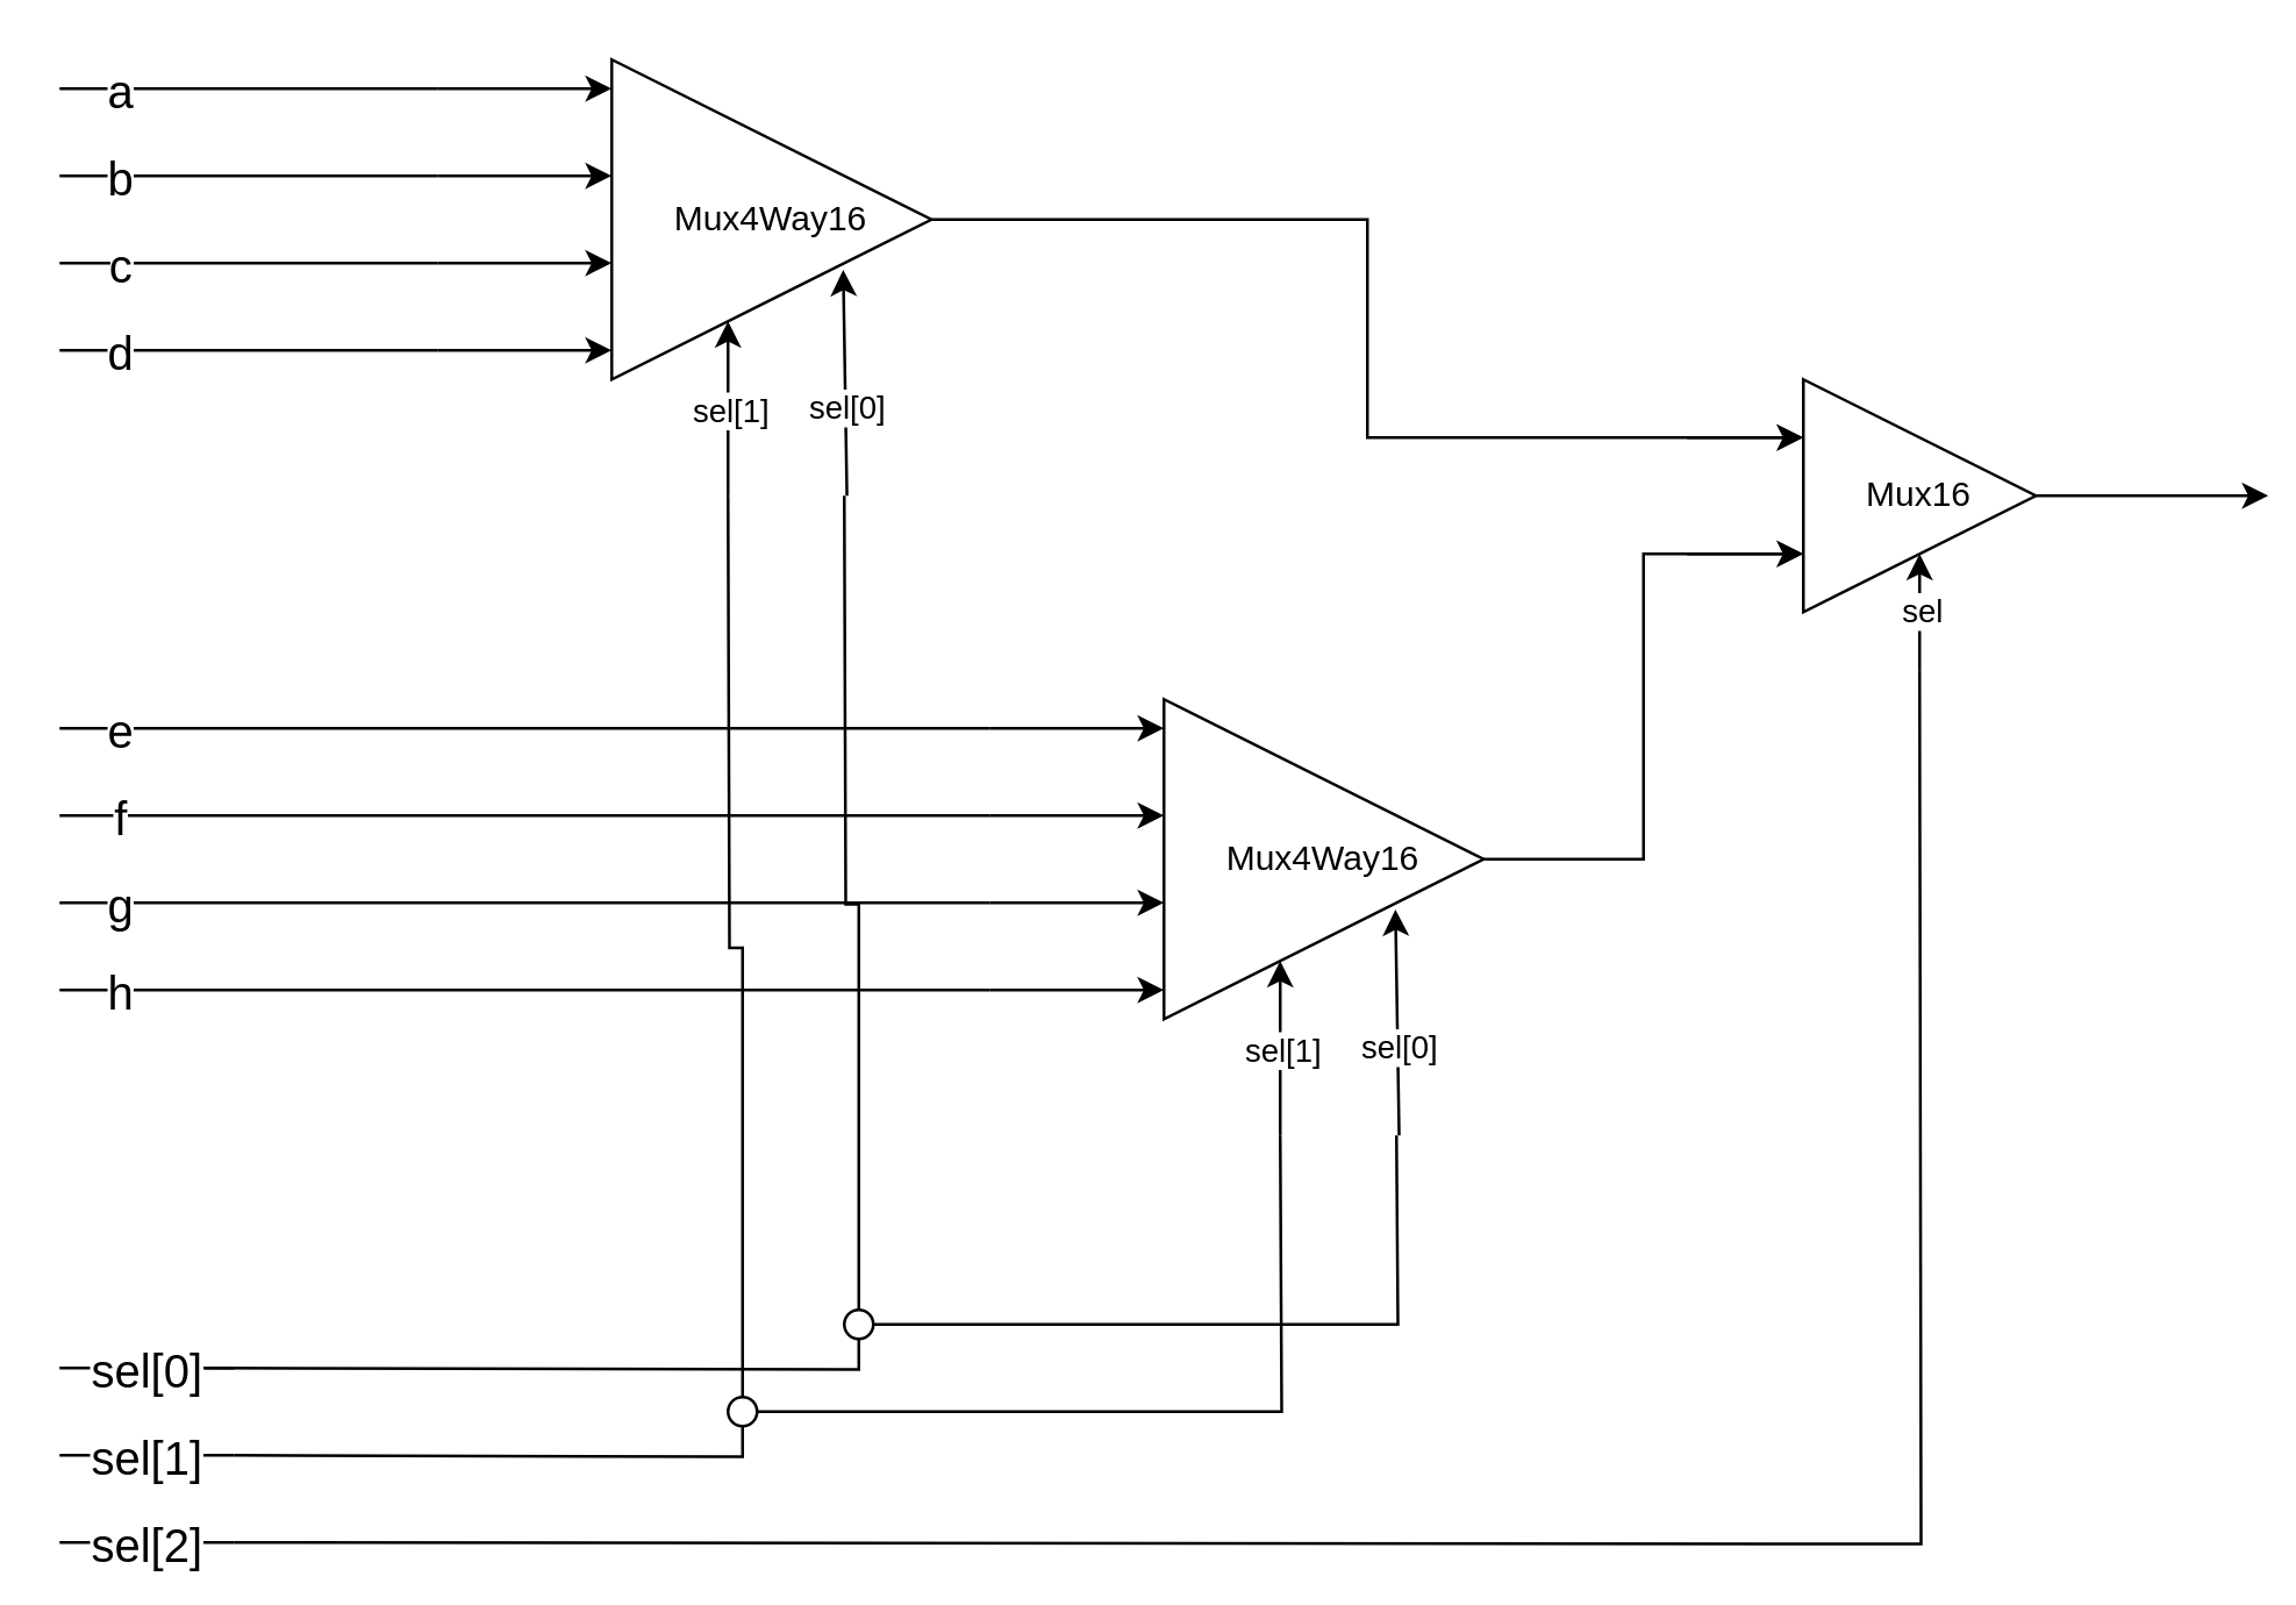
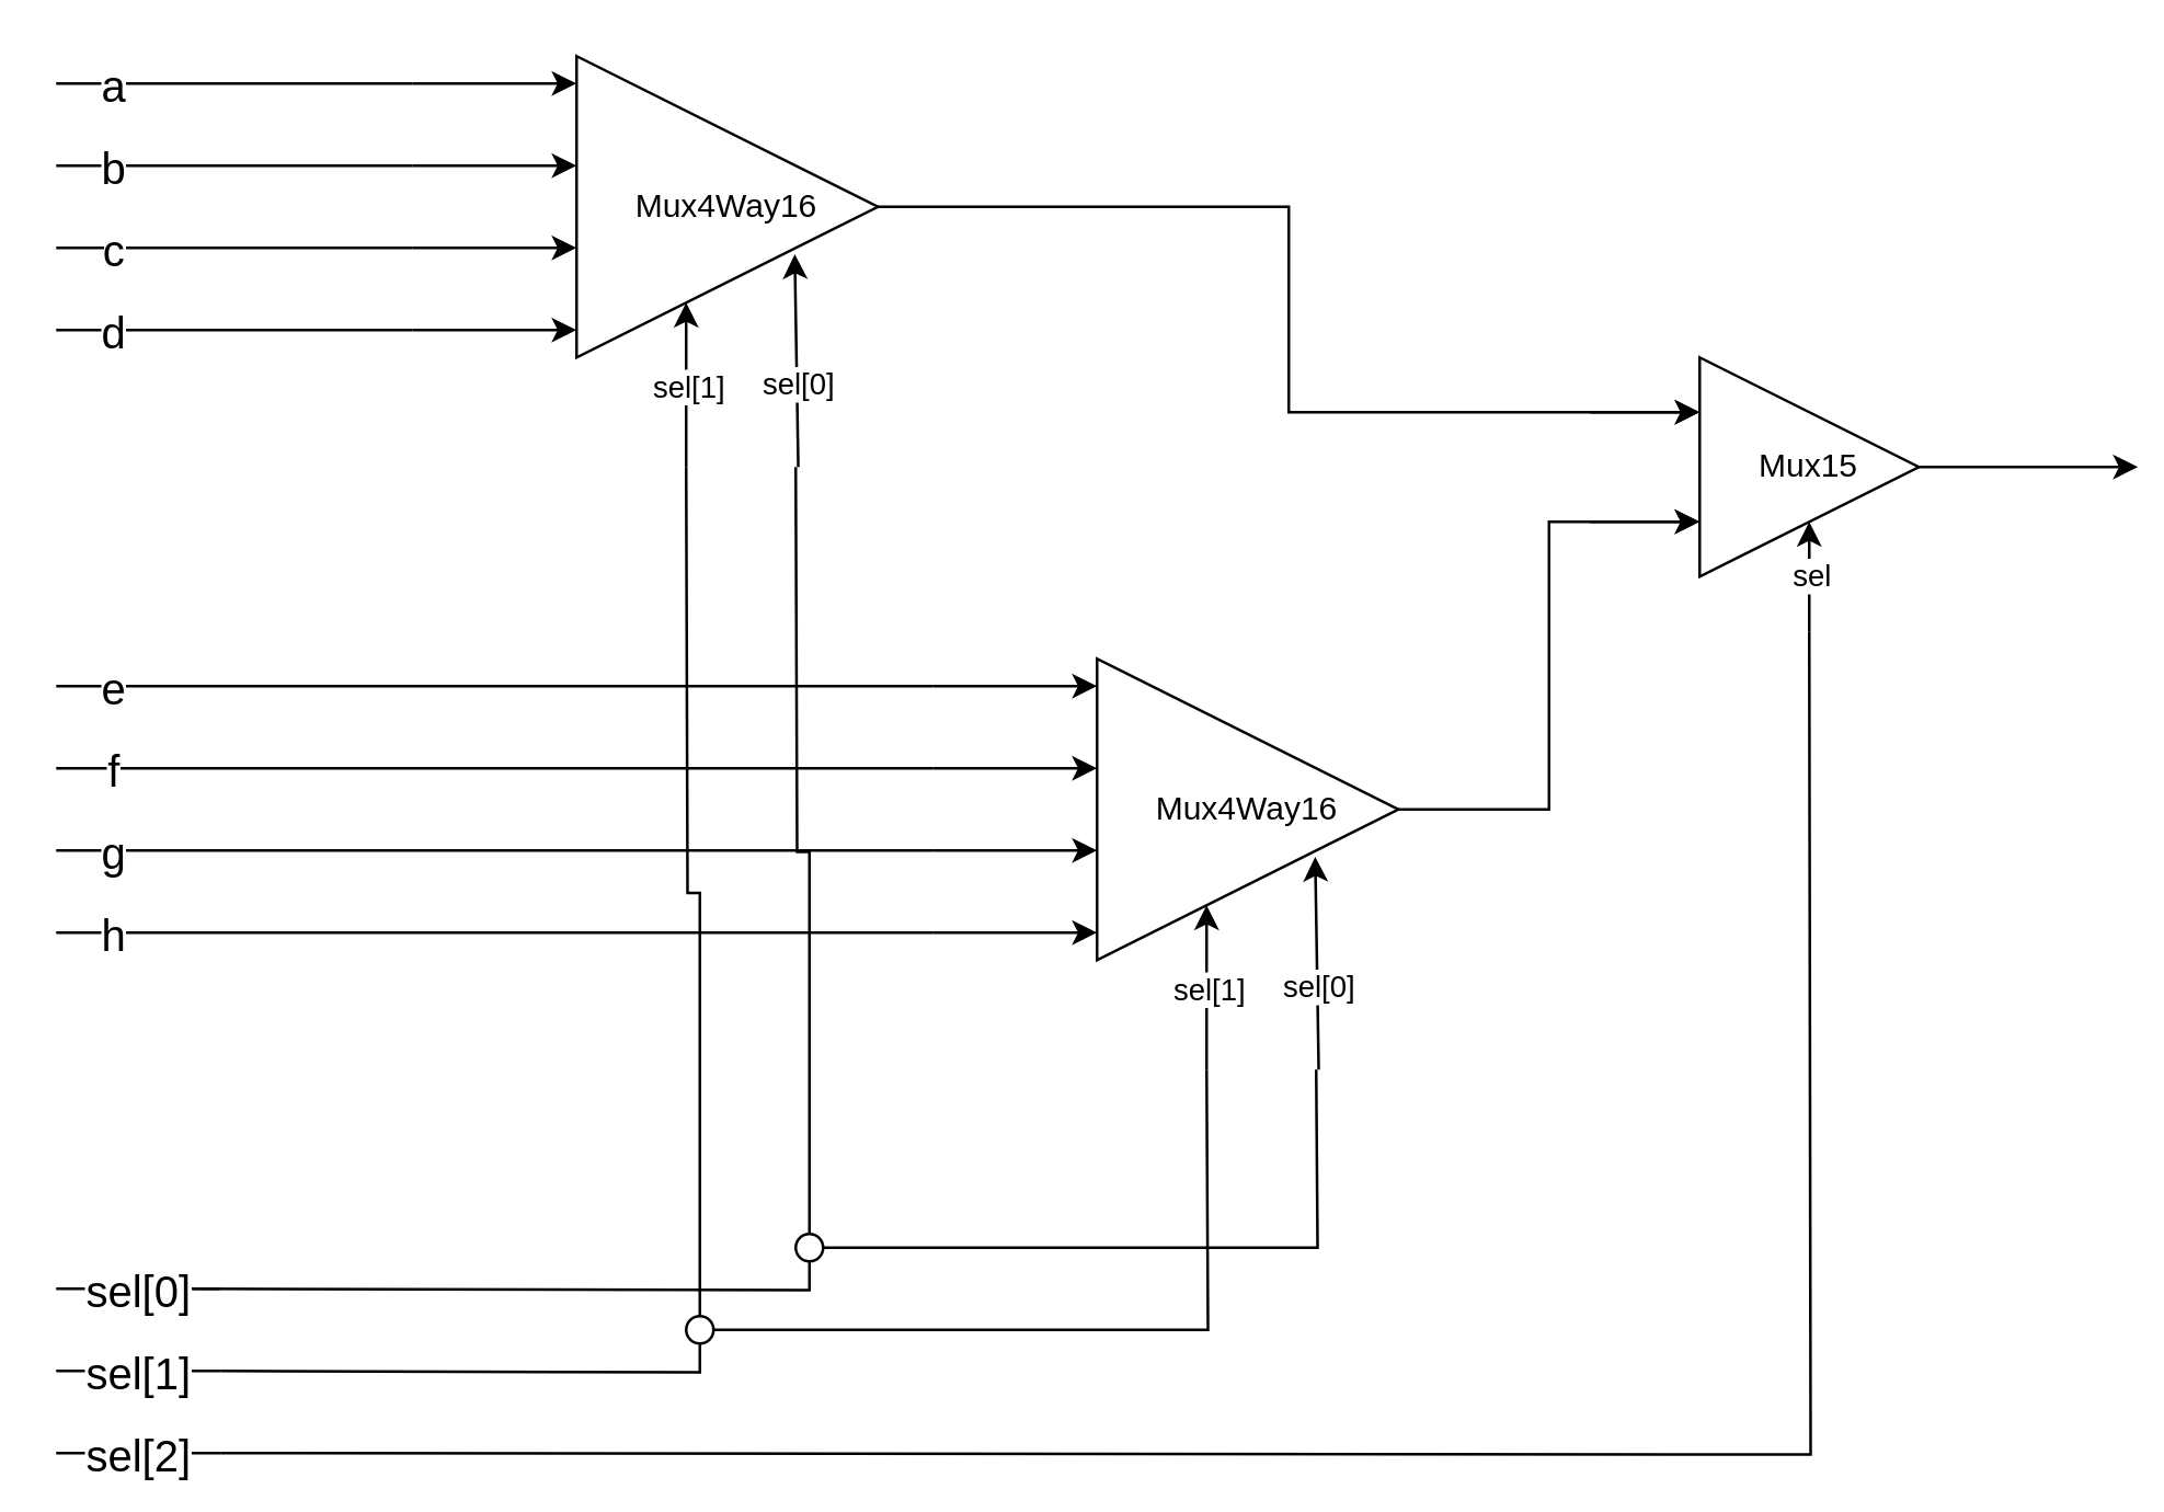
- <mxCell id="4" value="Mux16" style="triangle;whiteSpace=wrap;html=1;" vertex="1" parent="2"><mxGeometry x="40" width="80" height="80" as="geometry" /></mxCell>
+ <mxCell id="4" value="Mux15" style="triangle;whiteSpace=wrap;html=1;" vertex="1" parent="2"><mxGeometry x="40" width="80" height="80" as="geometry" /></mxCell>
